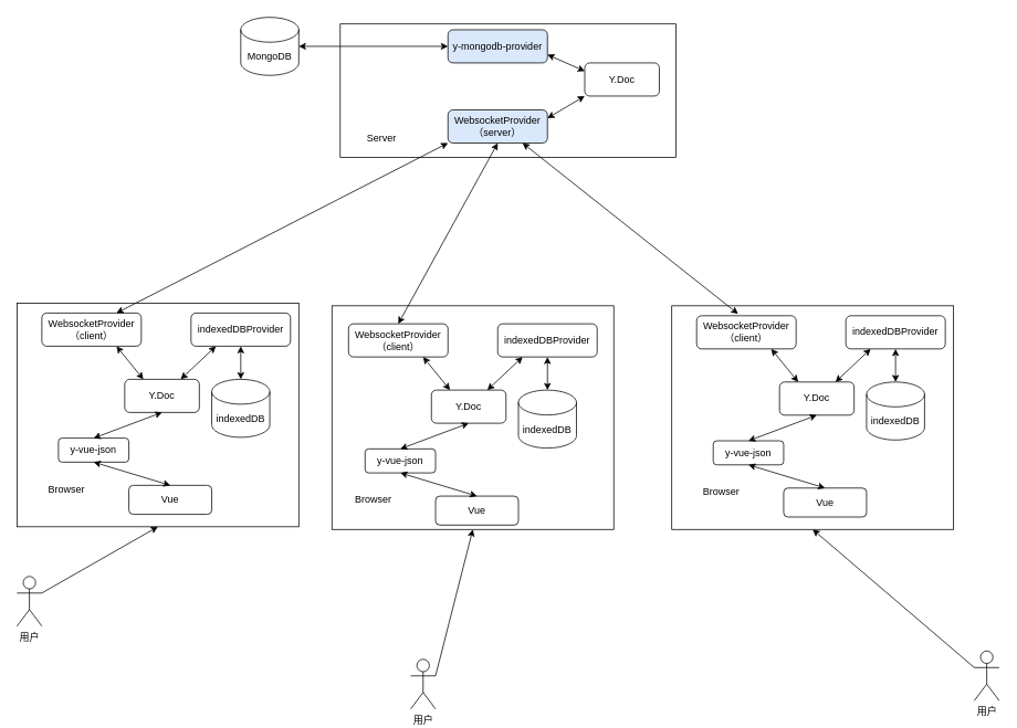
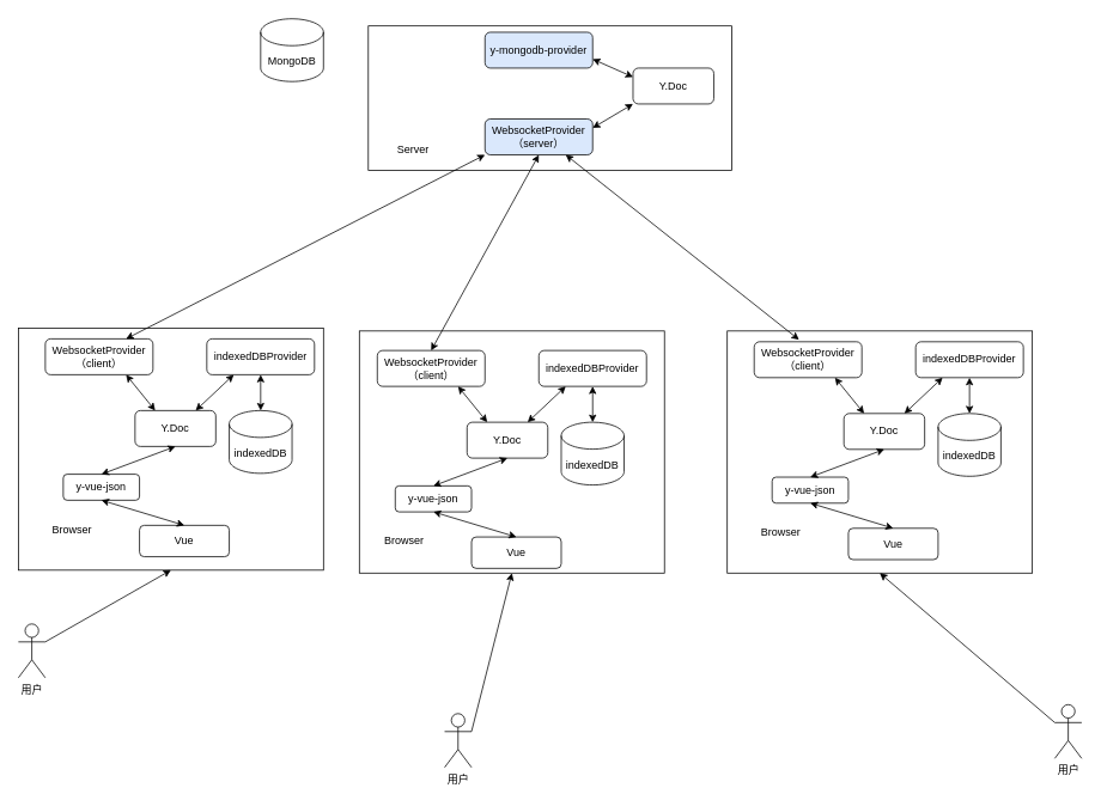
- <mxCell id="24" value="" style="endArrow=classic;startArrow=classic;html=1;rounded=0;entryX=0;entryY=0.5;entryDx=0;entryDy=0;" edge="1" parent="1" source="23" target="17"><mxGeometry width="50" height="50" relative="1" as="geometry"><mxPoint x="520" y="255" as="sourcePoint" /><mxPoint x="570" y="205" as="targetPoint" /></mxGeometry></mxCell>
